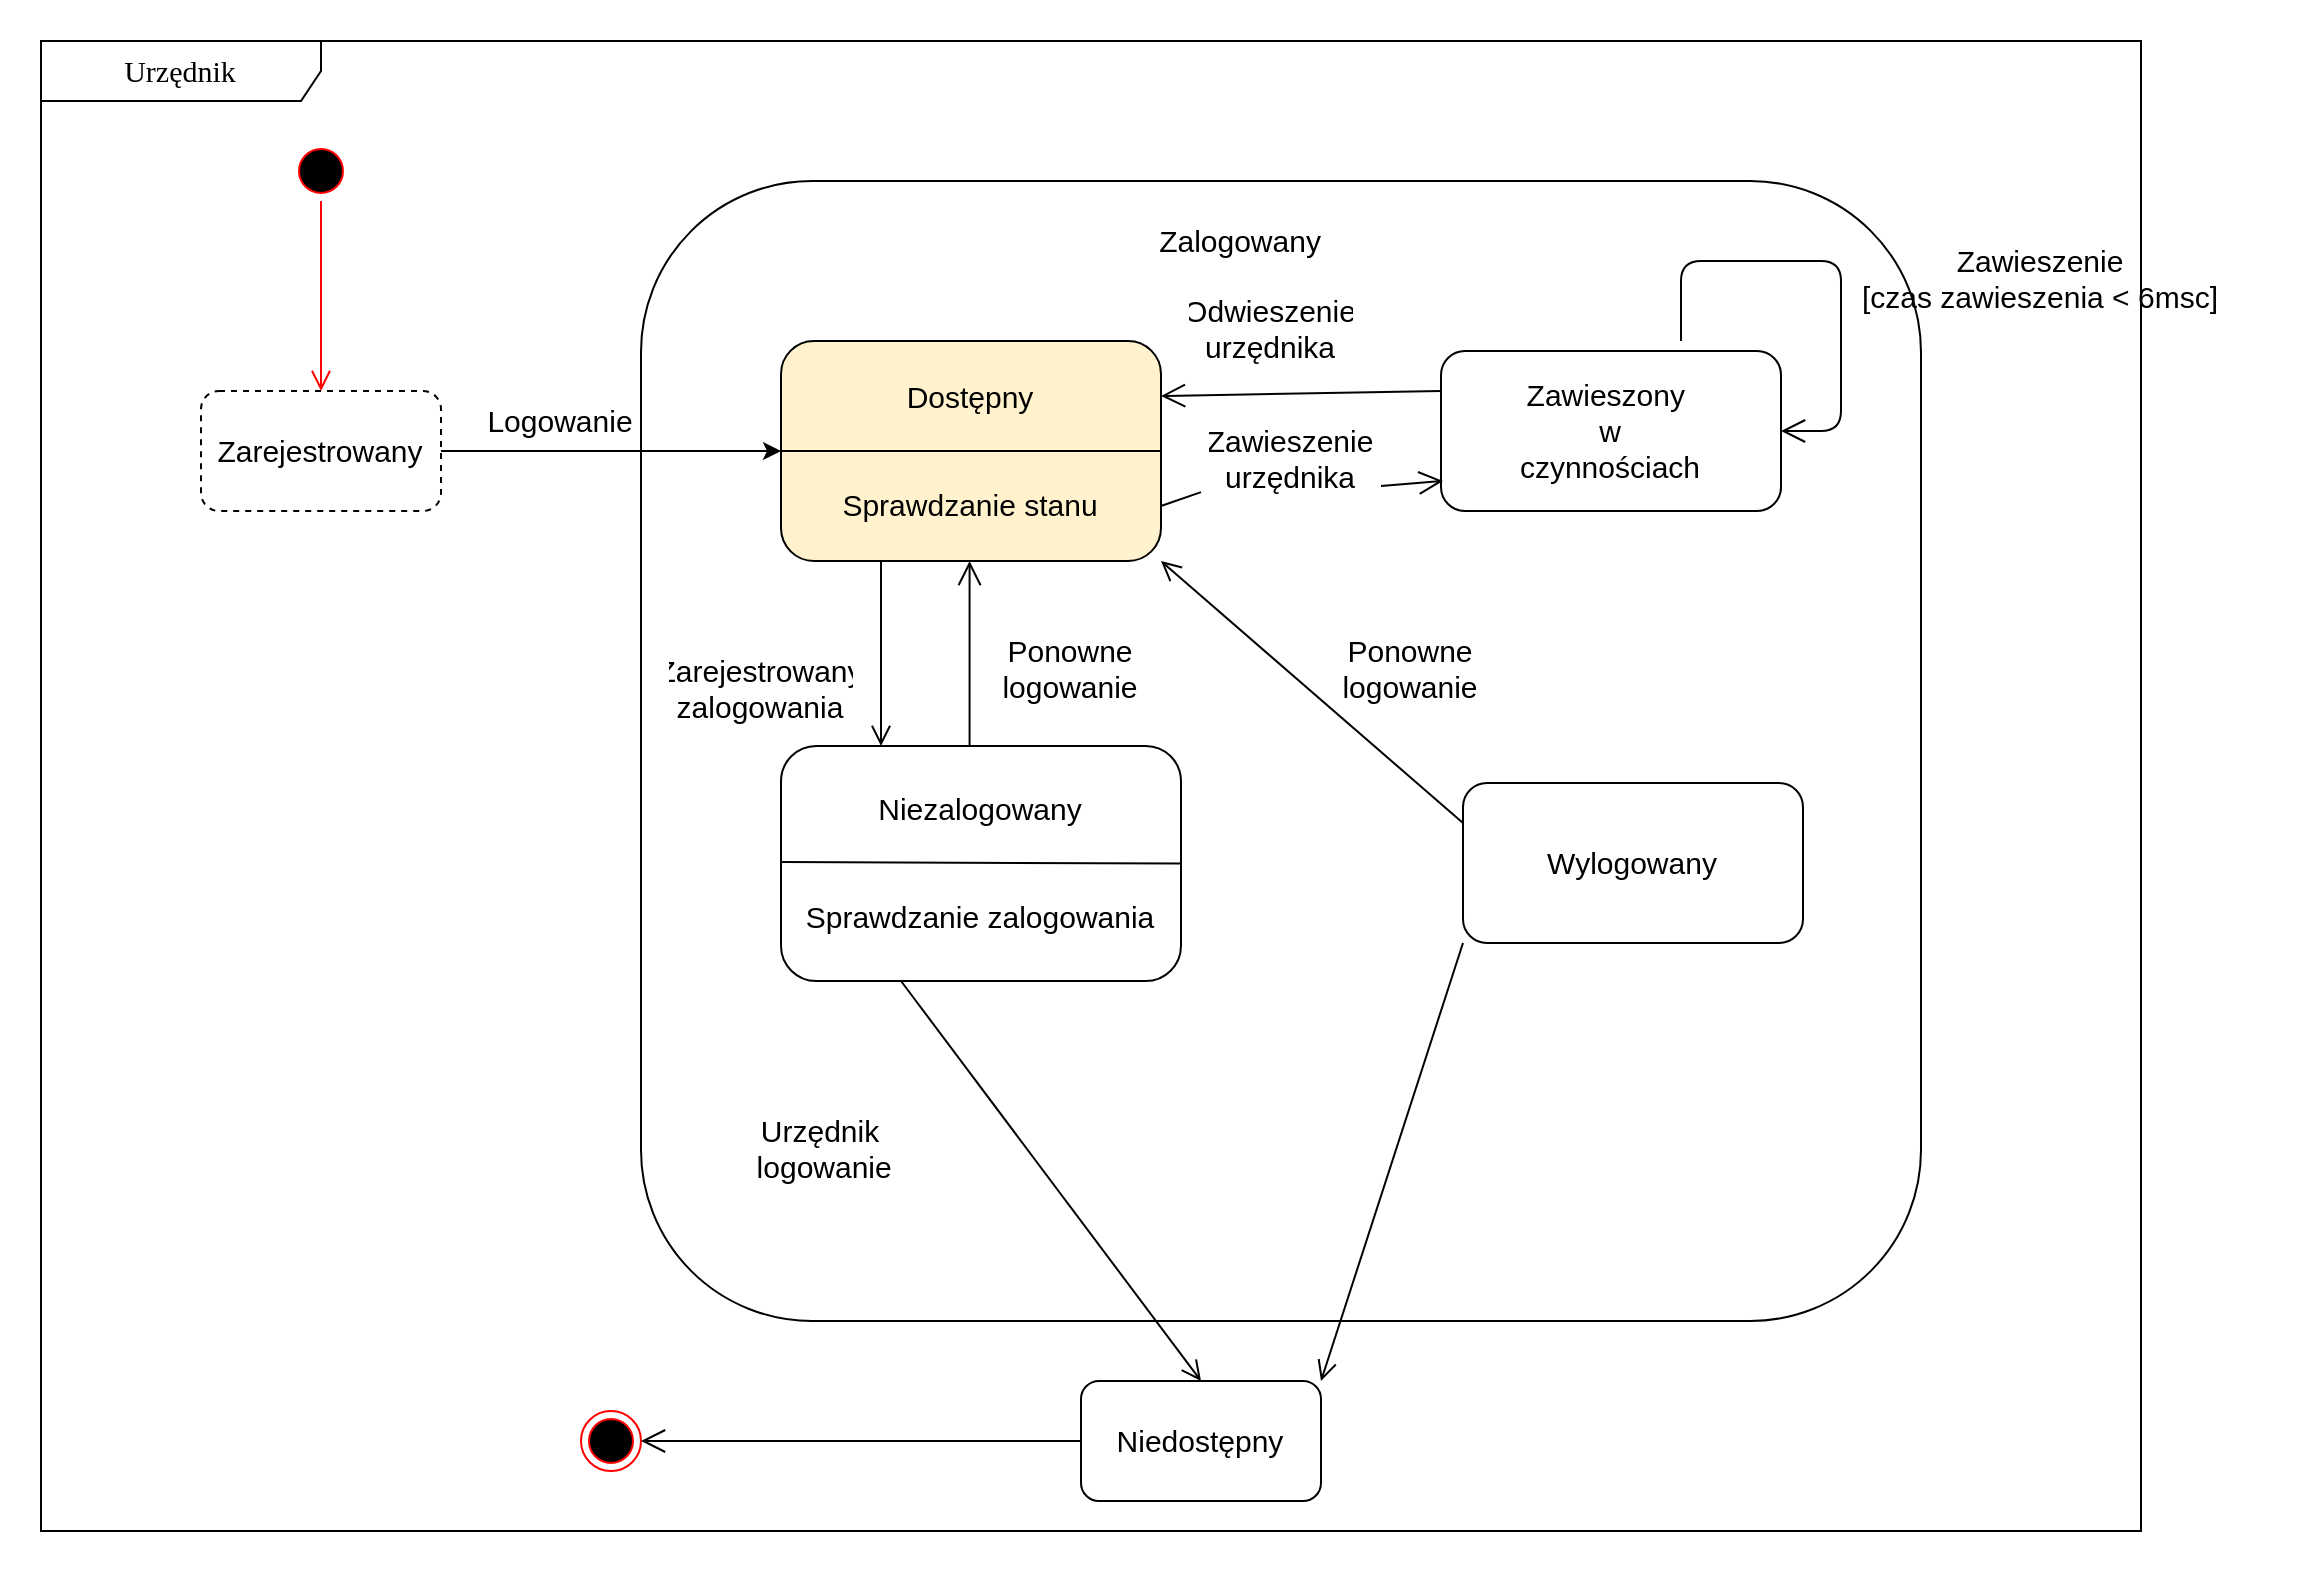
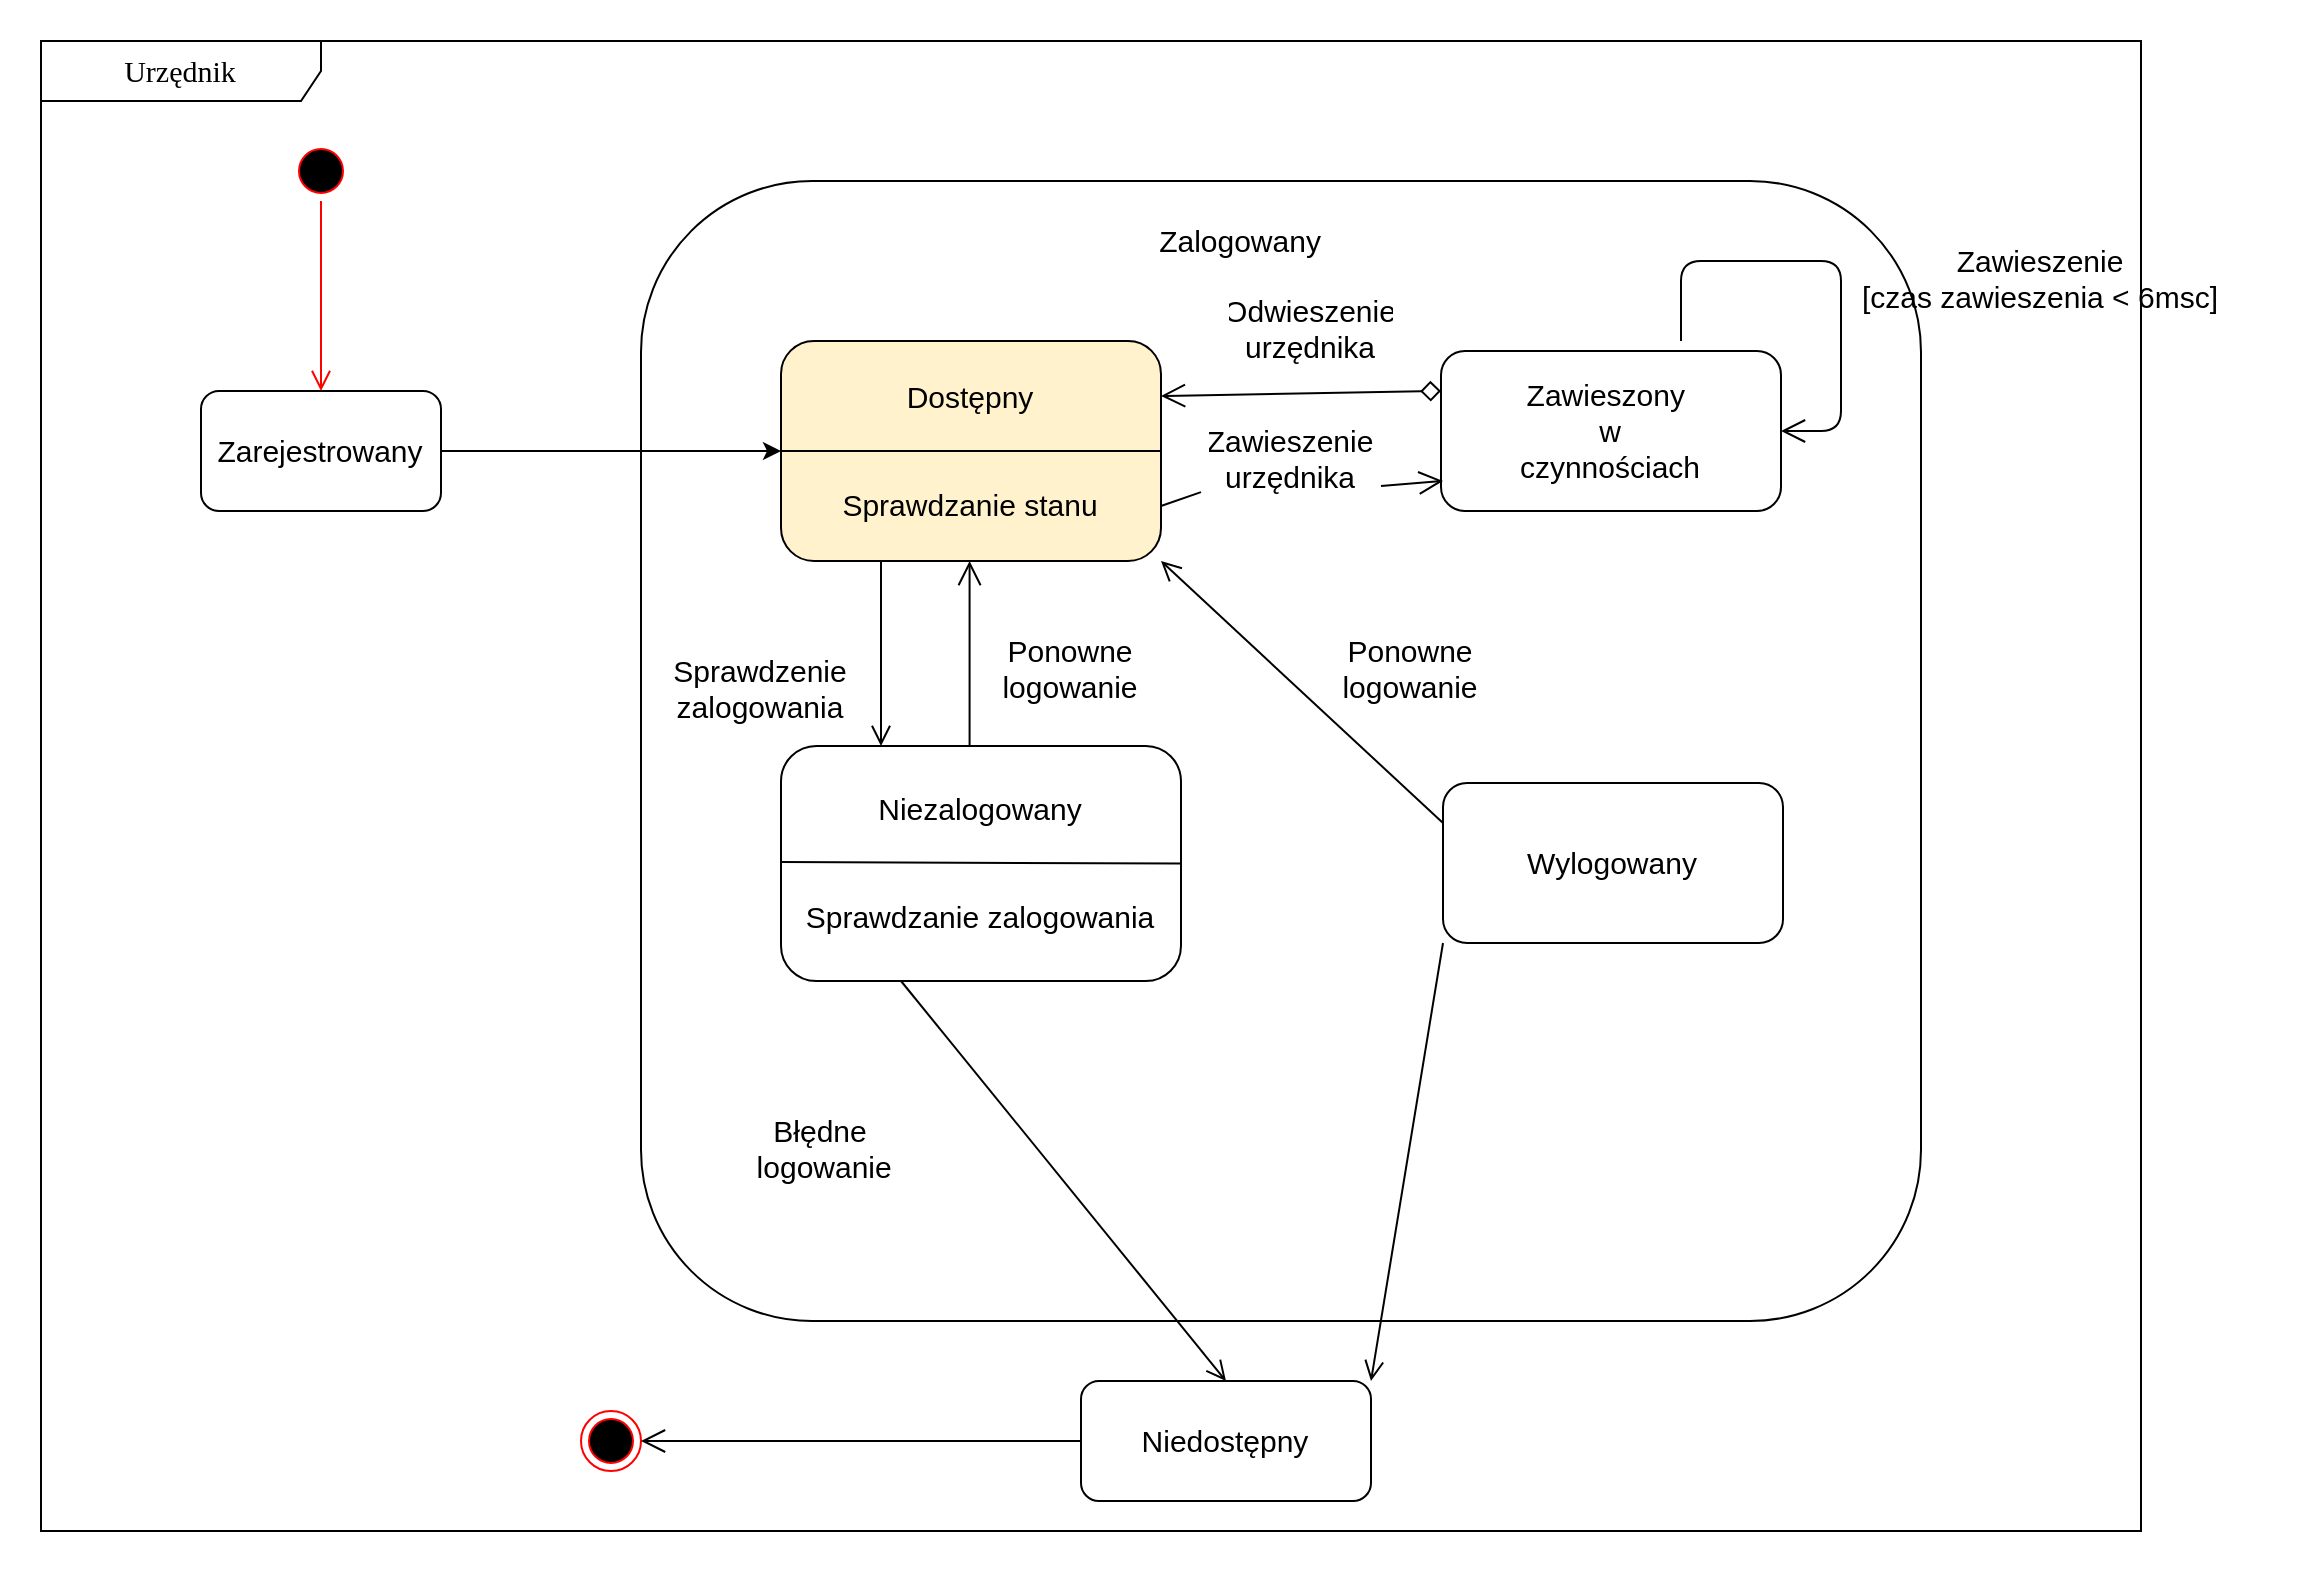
- <mxCell id="30" value="Odwieszenie&#10;urzędnika" style="text;strokeColor=none;fillColor=none;align=center;verticalAlign=top;spacingLeft=4;spacingRight=4;overflow=hidden;rotatable=0;points=[[0,0.5],[1,0.5]];portConstraint=eastwest;fontSize=15;" parent="1" vertex="1"><mxGeometry x="590" y="140" width="90" height="50" as="geometry" /></mxCell>
+ <mxCell id="30" value="Odwieszenie&#10;urzędnika" style="text;strokeColor=none;fillColor=none;align=center;verticalAlign=top;spacingLeft=4;spacingRight=4;overflow=hidden;rotatable=0;points=[[0,0.5],[1,0.5]];portConstraint=eastwest;fontSize=15;" parent="1" vertex="1"><mxGeometry x="610" y="140" width="90" height="50" as="geometry" /></mxCell>
- <mxCell id="25" value="" style="endArrow=none;startArrow=open;endFill=0;startFill=0;endSize=8;startSize=10;html=1;fontSize=15;entryX=0;entryY=0.25;entryDx=0;entryDy=0;exitX=1;exitY=0.25;exitDx=0;exitDy=0;" parent="1" source="8" target="23" edge="1"><mxGeometry width="160" relative="1" as="geometry"><mxPoint x="494.29" y="290" as="sourcePoint" /><mxPoint x="494.29" y="382.5" as="targetPoint" /></mxGeometry></mxCell>
+ <mxCell id="25" value="" style="endArrow=diamond;startArrow=open;endFill=0;startFill=0;endSize=8;startSize=10;html=1;fontSize=15;entryX=0;entryY=0.25;entryDx=0;entryDy=0;exitX=1;exitY=0.25;exitDx=0;exitDy=0;" parent="1" source="8" target="23" edge="1"><mxGeometry width="160" relative="1" as="geometry"><mxPoint x="494.29" y="290" as="sourcePoint" /><mxPoint x="494.29" y="382.5" as="targetPoint" /></mxGeometry></mxCell>
- <mxCell id="10" value="Logowanie&lt;br style=&quot;font-size: 15px;&quot;&gt;" style="text;html=1;strokeColor=none;fillColor=none;align=center;verticalAlign=middle;whiteSpace=wrap;rounded=0;fontSize=15;" parent="1" vertex="1"><mxGeometry x="260" y="200" width="40" height="20" as="geometry" /></mxCell>
- <mxCell id="5" value="&lt;font style=&quot;font-size: 15px&quot;&gt;Zarejestrowany&lt;/font&gt;" style="rounded=1;whiteSpace=wrap;html=1;fontSize=15;dashed=1;" parent="1" vertex="1"><mxGeometry x="100" y="195" width="120" height="60" as="geometry" /></mxCell>
+ <mxCell id="5" value="&lt;font style=&quot;font-size: 15px&quot;&gt;Zarejestrowany&lt;/font&gt;" style="rounded=1;whiteSpace=wrap;html=1;fontSize=15;" parent="1" vertex="1"><mxGeometry x="100" y="195" width="120" height="60" as="geometry" /></mxCell>
- <mxCell id="16" value="Zarejestrowany &#10;zalogowania" style="text;strokeColor=none;fillColor=none;align=center;verticalAlign=top;spacingLeft=4;spacingRight=4;overflow=hidden;rotatable=0;points=[[0,0.5],[1,0.5]];portConstraint=eastwest;fontSize=15;" parent="1" vertex="1"><mxGeometry x="330" y="320" width="100" height="50" as="geometry" /></mxCell>
+ <mxCell id="16" value="Sprawdzenie &#10;zalogowania" style="text;strokeColor=none;fillColor=none;align=center;verticalAlign=top;spacingLeft=4;spacingRight=4;overflow=hidden;rotatable=0;points=[[0,0.5],[1,0.5]];portConstraint=eastwest;fontSize=15;" parent="1" vertex="1"><mxGeometry x="330" y="320" width="100" height="50" as="geometry" /></mxCell>
- <mxCell id="24" value="Wylogowany" style="rounded=1;whiteSpace=wrap;html=1;fontSize=15;align=center;" parent="1" vertex="1"><mxGeometry x="731" y="391" width="170" height="80" as="geometry" /></mxCell>
+ <mxCell id="24" value="Wylogowany" style="rounded=1;whiteSpace=wrap;html=1;fontSize=15;align=center;" parent="1" vertex="1"><mxGeometry x="721" y="391" width="170" height="80" as="geometry" /></mxCell>
- <mxCell id="22" value="Urzędnik&#10; logowanie" style="text;strokeColor=none;fillColor=none;align=center;verticalAlign=top;spacingLeft=4;spacingRight=4;overflow=hidden;rotatable=0;points=[[0,0.5],[1,0.5]];portConstraint=eastwest;fontSize=15;" parent="1" vertex="1"><mxGeometry x="370" y="550" width="80" height="50" as="geometry" /></mxCell>
+ <mxCell id="22" value="Błędne&#10; logowanie" style="text;strokeColor=none;fillColor=none;align=center;verticalAlign=top;spacingLeft=4;spacingRight=4;overflow=hidden;rotatable=0;points=[[0,0.5],[1,0.5]];portConstraint=eastwest;fontSize=15;" parent="1" vertex="1"><mxGeometry x="370" y="550" width="80" height="50" as="geometry" /></mxCell>
- <mxCell id="18" value="Niedostępny" style="rounded=1;whiteSpace=wrap;html=1;fontSize=15;" parent="1" vertex="1"><mxGeometry x="540" y="690" width="120" height="60" as="geometry" /></mxCell>
+ <mxCell id="18" value="Niedostępny" style="rounded=1;whiteSpace=wrap;html=1;fontSize=15;" parent="1" vertex="1"><mxGeometry x="540" y="690" width="145" height="60" as="geometry" /></mxCell>
